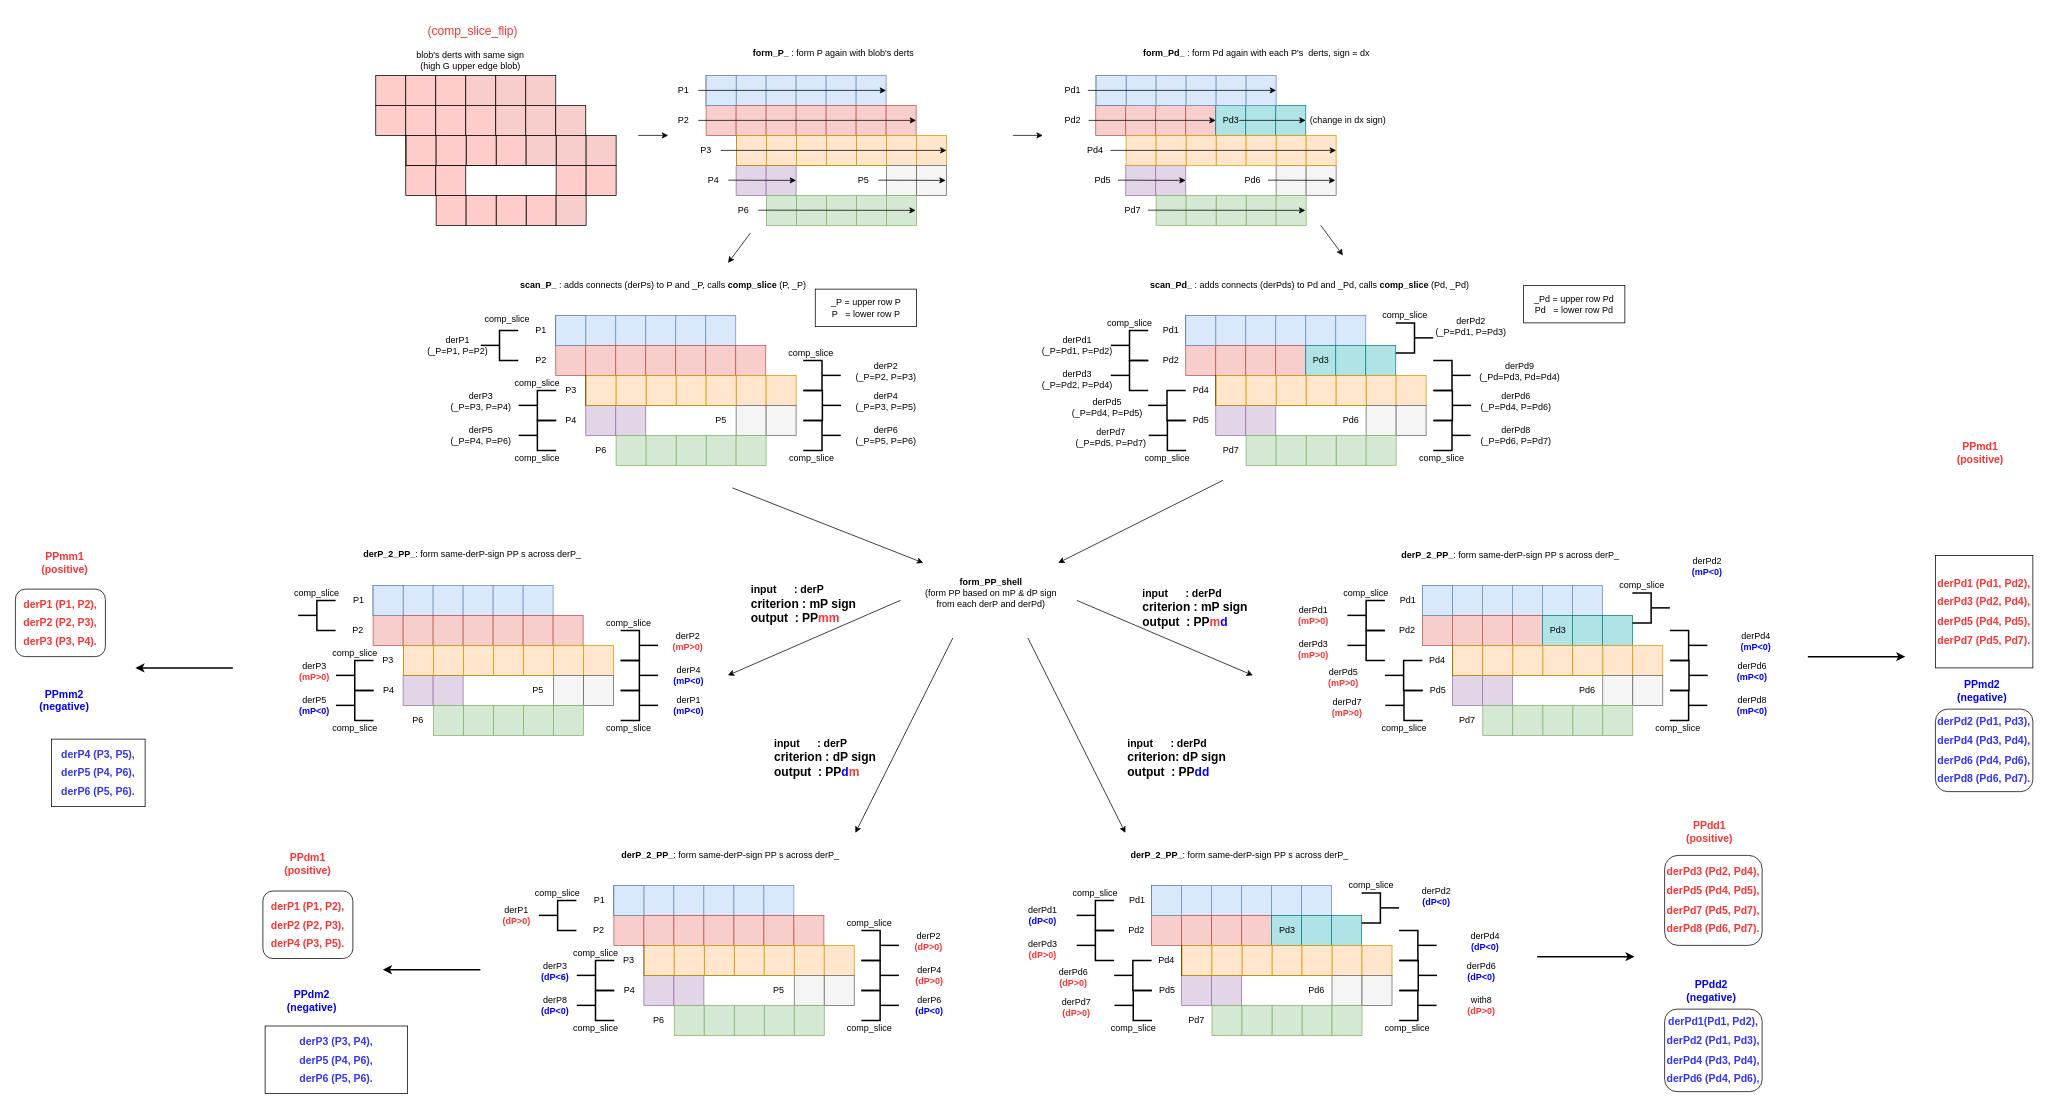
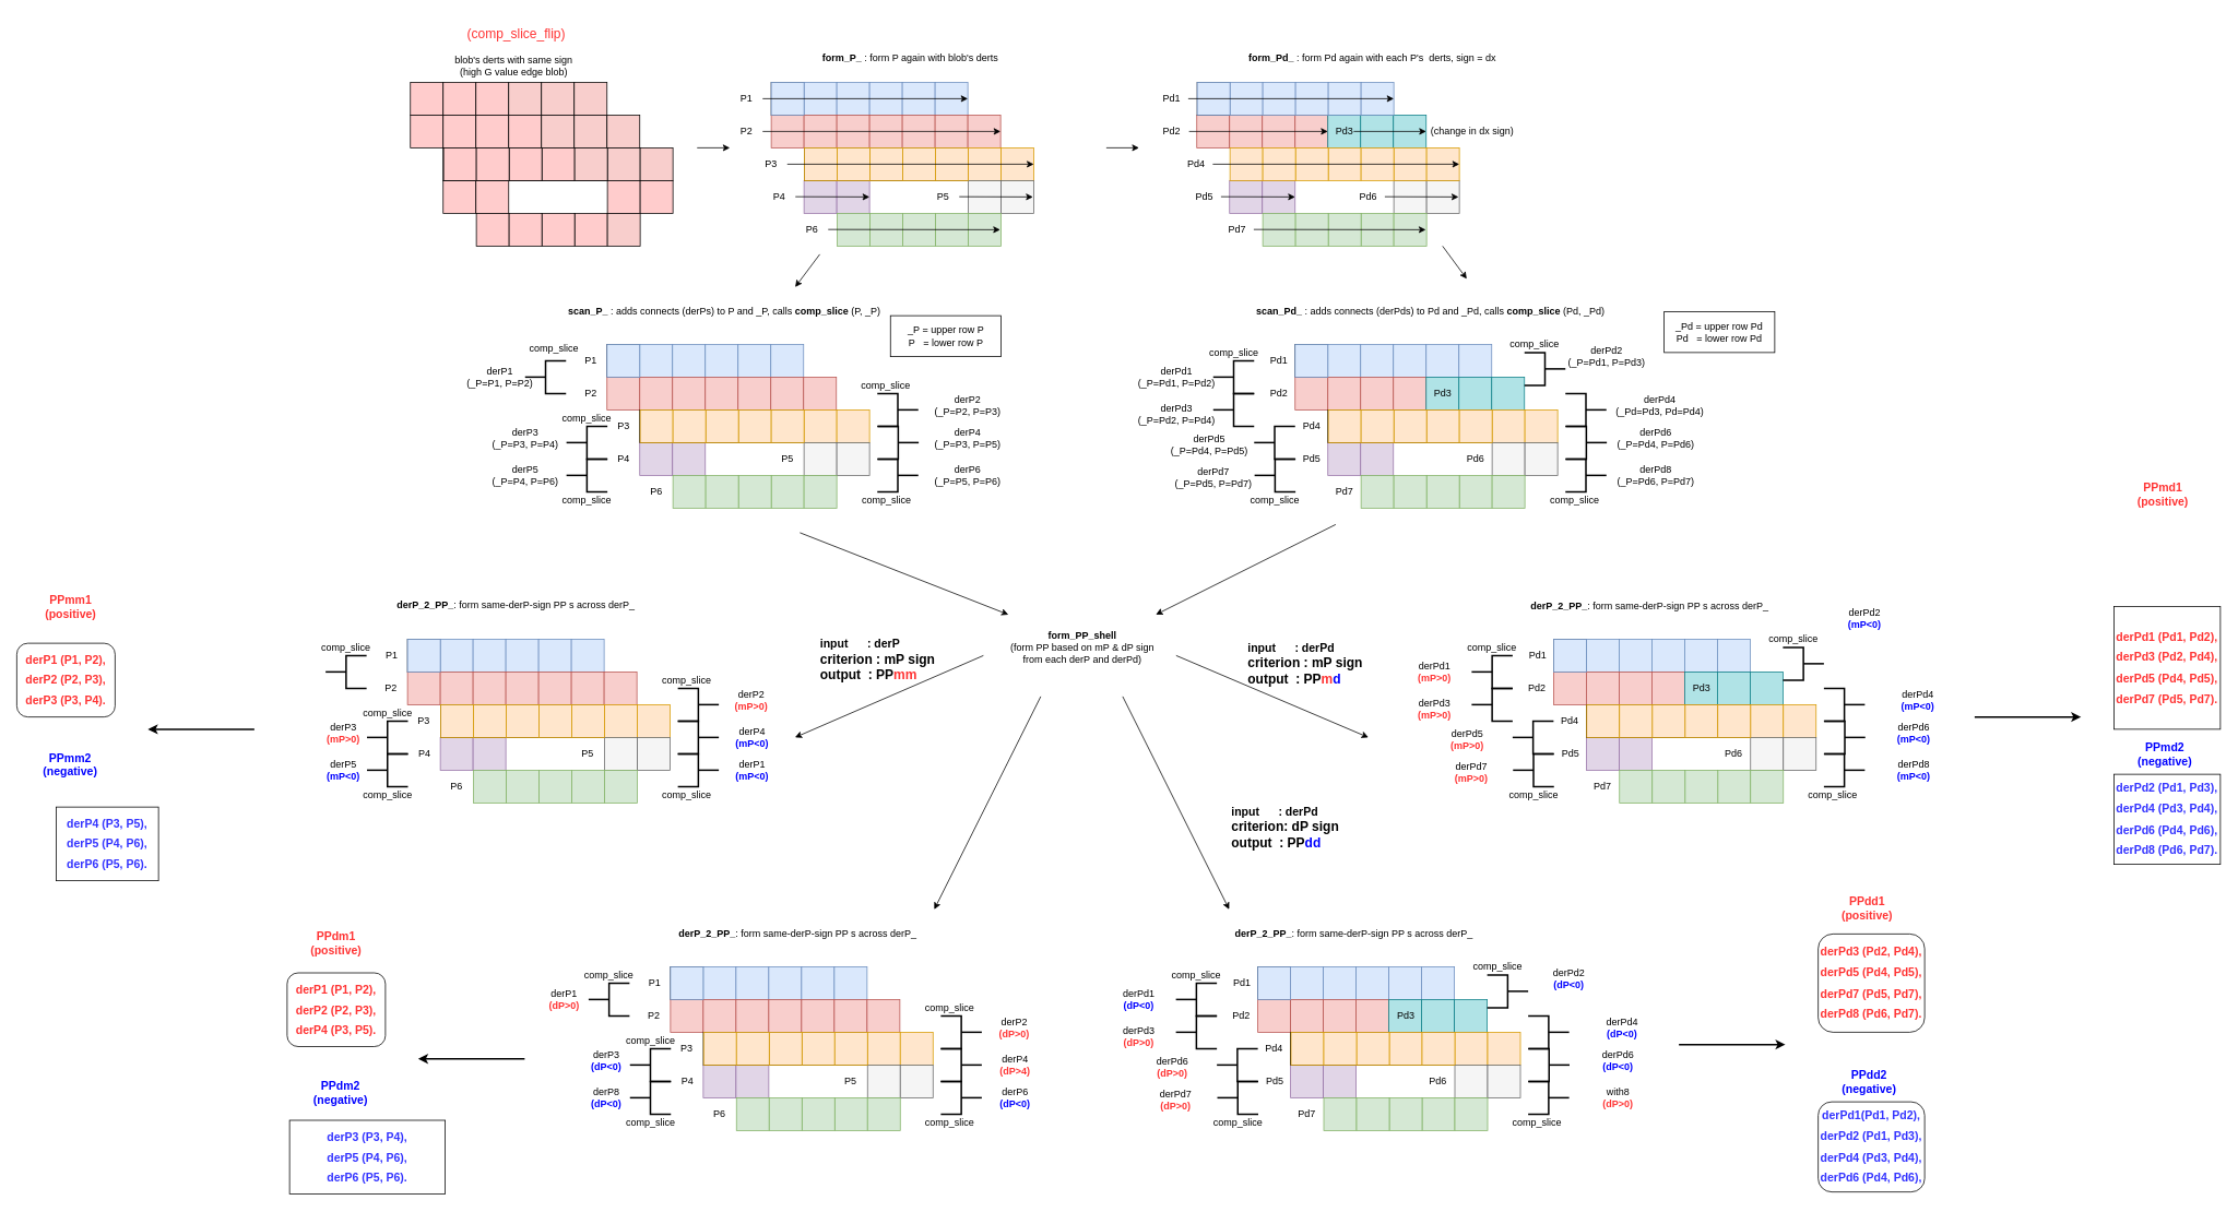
- <mxCell id="44" value="blob's derts with same sign (high G upper edge blob)" style="text;html=1;strokeColor=none;fillColor=none;align=center;verticalAlign=middle;whiteSpace=wrap;rounded=0;" parent="1" vertex="1"><mxGeometry x="551.5" y="70" width="150" height="20" as="geometry" /></mxCell>
+ <mxCell id="44" value="blob's derts with same sign (high G value edge blob)" style="text;html=1;strokeColor=none;fillColor=none;align=center;verticalAlign=middle;whiteSpace=wrap;rounded=0;" parent="1" vertex="1"><mxGeometry x="551.5" y="70" width="150" height="20" as="geometry" /></mxCell>
- <mxCell id="329" value="&lt;div&gt;derPd9&lt;/div&gt;&lt;div&gt;(_Pd=Pd3, Pd=Pd4)&lt;/div&gt;" style="text;html=1;strokeColor=none;fillColor=none;align=center;verticalAlign=middle;whiteSpace=wrap;rounded=0;" parent="1" vertex="1"><mxGeometry x="1970.5" y="470" width="109.5" height="50" as="geometry" /></mxCell>
+ <mxCell id="329" value="&lt;div&gt;derPd4&lt;/div&gt;&lt;div&gt;(_Pd=Pd3, Pd=Pd4)&lt;/div&gt;" style="text;html=1;strokeColor=none;fillColor=none;align=center;verticalAlign=middle;whiteSpace=wrap;rounded=0;" parent="1" vertex="1"><mxGeometry x="1970.5" y="470" width="109.5" height="50" as="geometry" /></mxCell>
- <mxCell id="234" value="&lt;font size=&quot;1&quot; color=&quot;#FF3333&quot;&gt;&lt;b style=&quot;font-size: 14px&quot;&gt;PPmm1 (positive)&lt;/b&gt;&lt;/font&gt;" style="text;html=1;strokeColor=none;fillColor=none;align=center;verticalAlign=middle;whiteSpace=wrap;rounded=0;" parent="1" vertex="1"><mxGeometry x="42.75" y="725" width="85.5" height="50" as="geometry" /></mxCell>
+ <mxCell id="234" value="&lt;font size=&quot;1&quot; color=&quot;#FF3333&quot;&gt;&lt;b style=&quot;font-size: 14px&quot;&gt;PPmm1 (positive)&lt;/b&gt;&lt;/font&gt;" style="text;html=1;strokeColor=none;fillColor=none;align=center;verticalAlign=middle;whiteSpace=wrap;rounded=0;" parent="1" vertex="1"><mxGeometry x="42.75" y="715" width="85.5" height="50" as="geometry" /></mxCell>
- <mxCell id="510" value="&lt;font style=&quot;font-size: 14px&quot; color=&quot;#3333ff&quot;&gt;&lt;b style=&quot;line-height: 180%&quot;&gt;derPd2 (Pd1, Pd3),&lt;br&gt;&lt;/b&gt;&lt;/font&gt;&lt;div&gt;&lt;font style=&quot;font-size: 14px&quot; color=&quot;#3333ff&quot;&gt;&lt;b style=&quot;line-height: 180%&quot;&gt;derPd4 (Pd3, Pd4), &lt;br&gt;&lt;/b&gt;&lt;/font&gt;&lt;/div&gt;&lt;div&gt;&lt;font style=&quot;font-size: 14px&quot; color=&quot;#3333ff&quot;&gt;&lt;b style=&quot;line-height: 180%&quot;&gt;derPd6 (Pd4, Pd6),&lt;/b&gt;&lt;/font&gt;&lt;br&gt;&lt;/div&gt;&lt;div&gt;&lt;font style=&quot;font-size: 14px&quot; color=&quot;#3333ff&quot;&gt;&lt;b style=&quot;line-height: 180%&quot;&gt;derPd8 (Pd6, Pd7).&lt;/b&gt;&lt;/font&gt;&lt;/div&gt;" style="whiteSpace=wrap;html=1;rounded=1;" parent="1" vertex="1"><mxGeometry x="2580" y="945" width="130" height="110" as="geometry" /></mxCell>
+ <mxCell id="510" value="&lt;font style=&quot;font-size: 14px&quot; color=&quot;#3333ff&quot;&gt;&lt;b style=&quot;line-height: 180%&quot;&gt;derPd2 (Pd1, Pd3),&lt;br&gt;&lt;/b&gt;&lt;/font&gt;&lt;div&gt;&lt;font style=&quot;font-size: 14px&quot; color=&quot;#3333ff&quot;&gt;&lt;b style=&quot;line-height: 180%&quot;&gt;derPd4 (Pd3, Pd4), &lt;br&gt;&lt;/b&gt;&lt;/font&gt;&lt;/div&gt;&lt;div&gt;&lt;font style=&quot;font-size: 14px&quot; color=&quot;#3333ff&quot;&gt;&lt;b style=&quot;line-height: 180%&quot;&gt;derPd6 (Pd4, Pd6),&lt;/b&gt;&lt;/font&gt;&lt;br&gt;&lt;/div&gt;&lt;div&gt;&lt;font style=&quot;font-size: 14px&quot; color=&quot;#3333ff&quot;&gt;&lt;b style=&quot;line-height: 180%&quot;&gt;derPd8 (Pd6, Pd7).&lt;/b&gt;&lt;/font&gt;&lt;/div&gt;" style="whiteSpace=wrap;html=1;" parent="1" vertex="1"><mxGeometry x="2580" y="945" width="130" height="110" as="geometry" /></mxCell>
- <mxCell id="434" value="&lt;div align=&quot;left&quot;&gt;&lt;font style=&quot;font-size: 14px&quot;&gt;&lt;b&gt;input&amp;nbsp;&amp;nbsp; &amp;nbsp;&amp;nbsp; : derP&lt;/b&gt;&lt;/font&gt;&lt;/div&gt;&lt;div align=&quot;left&quot;&gt;&lt;font size=&quot;3&quot;&gt;&lt;b&gt;criterion : dP sign&lt;br&gt;output&amp;nbsp; : PP&lt;font color=&quot;#0000FF&quot;&gt;d&lt;/font&gt;&lt;font color=&quot;#FF3333&quot;&gt;m&lt;/font&gt;&lt;br&gt;&lt;/b&gt;&lt;/font&gt;&lt;/div&gt;" style="text;html=1;strokeColor=none;fillColor=none;align=left;verticalAlign=middle;whiteSpace=wrap;rounded=0;" parent="1" vertex="1"><mxGeometry x="1030" y="980" width="140.5" height="60" as="geometry" /></mxCell>
- <mxCell id="419" value="&lt;div&gt;derP3&lt;/div&gt;&lt;div&gt;&lt;font color=&quot;#0000FF&quot;&gt;&lt;b&gt;(dP&amp;lt;6)&lt;/b&gt;&lt;/font&gt;&lt;/div&gt;" style="text;html=1;strokeColor=none;fillColor=none;align=center;verticalAlign=middle;whiteSpace=wrap;rounded=0;" parent="1" vertex="1"><mxGeometry x="690" y="1270" width="100" height="50" as="geometry" /></mxCell>
+ <mxCell id="419" value="&lt;div&gt;derP3&lt;/div&gt;&lt;div&gt;&lt;font color=&quot;#0000FF&quot;&gt;&lt;b&gt;(dP&amp;lt;0)&lt;/b&gt;&lt;/font&gt;&lt;/div&gt;" style="text;html=1;strokeColor=none;fillColor=none;align=center;verticalAlign=middle;whiteSpace=wrap;rounded=0;" parent="1" vertex="1"><mxGeometry x="690" y="1270" width="100" height="50" as="geometry" /></mxCell>
- <mxCell id="428" value="&lt;div&gt;derP4&lt;/div&gt;&lt;div&gt;&lt;font color=&quot;#FF3333&quot;&gt;&lt;b&gt;(dP&amp;gt;0)&lt;/b&gt;&lt;/font&gt;&lt;/div&gt;" style="text;html=1;strokeColor=none;fillColor=none;align=center;verticalAlign=middle;whiteSpace=wrap;rounded=0;" parent="1" vertex="1"><mxGeometry x="1199" y="1275" width="79.5" height="50" as="geometry" /></mxCell>
+ <mxCell id="428" value="&lt;div&gt;derP4&lt;/div&gt;&lt;div&gt;&lt;font color=&quot;#FF3333&quot;&gt;&lt;b&gt;(dP&amp;gt;4)&lt;/b&gt;&lt;/font&gt;&lt;/div&gt;" style="text;html=1;strokeColor=none;fillColor=none;align=center;verticalAlign=middle;whiteSpace=wrap;rounded=0;" parent="1" vertex="1"><mxGeometry x="1199" y="1275" width="79.5" height="50" as="geometry" /></mxCell>
